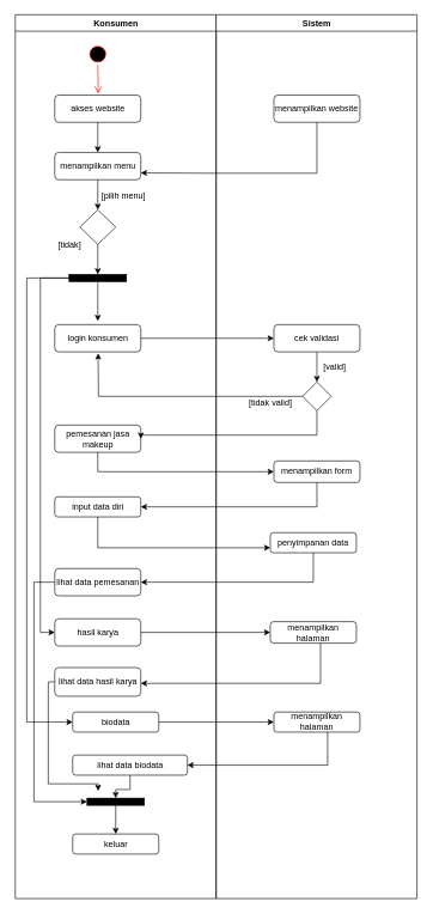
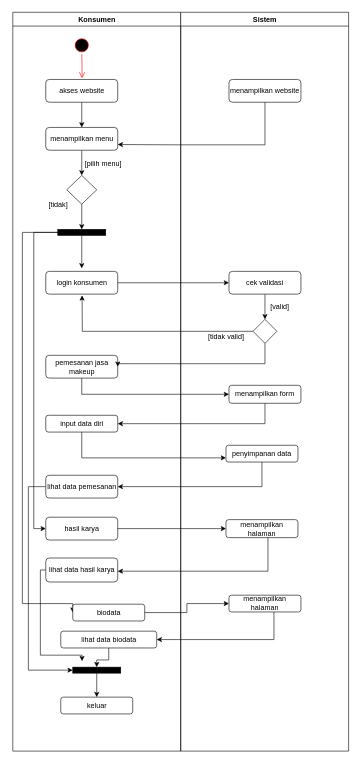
- <mxCell id="21" value="biodata" style="rounded=1;whiteSpace=wrap;html=1;fillColor=#FFFFFF;" vertex="1" parent="2"><mxGeometry x="80" y="972" width="120" height="28" as="geometry" /></mxCell>
+ <mxCell id="21" value="biodata" style="rounded=1;whiteSpace=wrap;html=1;fillColor=#FFFFFF;" vertex="1" parent="2"><mxGeometry x="100" y="987" width="120" height="28" as="geometry" /></mxCell>
